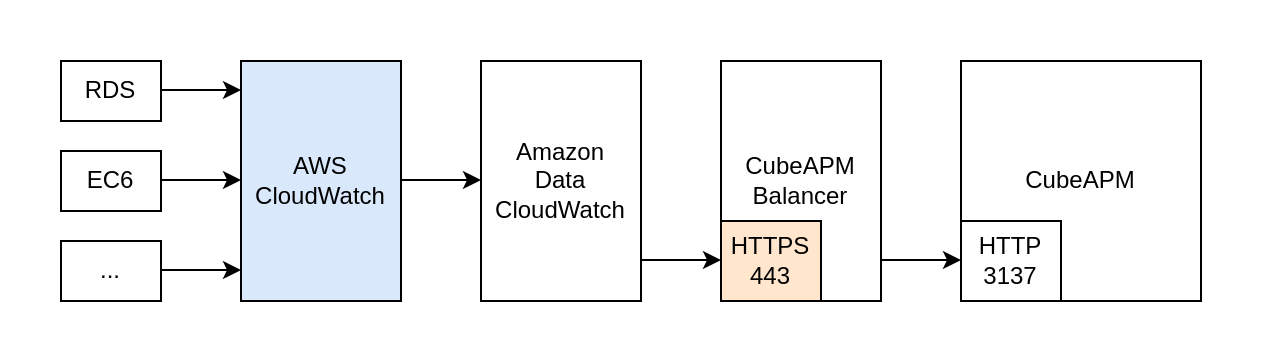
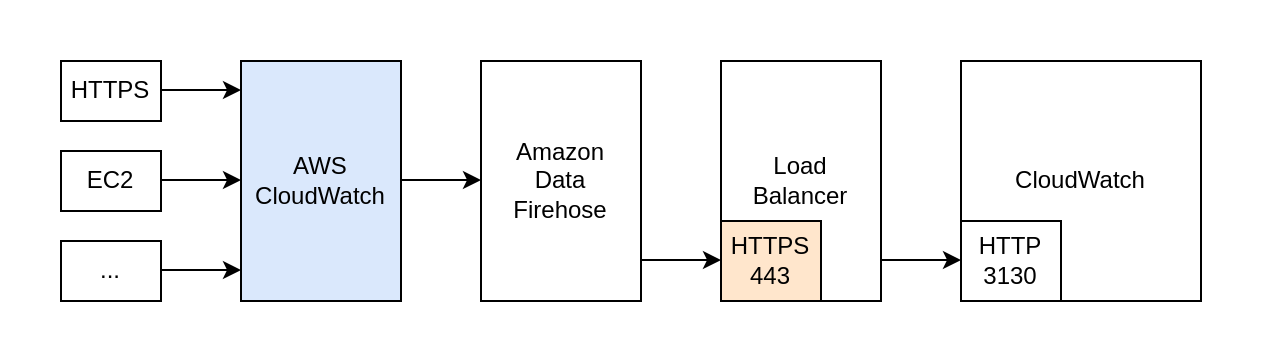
- <mxCell id="8" value="RDS" style="rounded=0;whiteSpace=wrap;html=1;" vertex="1" parent="1"><mxGeometry x="30" y="30" width="50" height="30" as="geometry" /></mxCell>
+ <mxCell id="8" value="HTTPS" style="rounded=0;whiteSpace=wrap;html=1;" vertex="1" parent="1"><mxGeometry x="30" y="30" width="50" height="30" as="geometry" /></mxCell>
- <mxCell id="9" value="EC6" style="rounded=0;whiteSpace=wrap;html=1;" vertex="1" parent="1"><mxGeometry x="30" y="75" width="50" height="30" as="geometry" /></mxCell>
+ <mxCell id="9" value="EC2" style="rounded=0;whiteSpace=wrap;html=1;" vertex="1" parent="1"><mxGeometry x="30" y="75" width="50" height="30" as="geometry" /></mxCell>
- <mxCell id="13" value="Amazon&lt;div&gt;Data&lt;/div&gt;&lt;div&gt;CloudWatch&lt;/div&gt;" style="rounded=0;whiteSpace=wrap;html=1;" vertex="1" parent="1"><mxGeometry x="240" y="30" width="80" height="120" as="geometry" /></mxCell>
+ <mxCell id="13" value="Amazon&lt;div&gt;Data&lt;/div&gt;&lt;div&gt;Firehose&lt;/div&gt;" style="rounded=0;whiteSpace=wrap;html=1;" vertex="1" parent="1"><mxGeometry x="240" y="30" width="80" height="120" as="geometry" /></mxCell>
- <mxCell id="3" value="CubeAPM&lt;br&gt;Balancer" style="rounded=0;whiteSpace=wrap;html=1;" parent="1" vertex="1"><mxGeometry x="360" y="30" width="80" height="120" as="geometry" /></mxCell>
+ <mxCell id="3" value="Load&lt;br&gt;Balancer" style="rounded=0;whiteSpace=wrap;html=1;" parent="1" vertex="1"><mxGeometry x="360" y="30" width="80" height="120" as="geometry" /></mxCell>
- <mxCell id="4" value="CubeAPM" style="whiteSpace=wrap;html=1;aspect=fixed;" parent="1" vertex="1"><mxGeometry x="480" y="30" width="120" height="120" as="geometry" /></mxCell>
+ <mxCell id="4" value="CloudWatch" style="whiteSpace=wrap;html=1;aspect=fixed;" parent="1" vertex="1"><mxGeometry x="480" y="30" width="120" height="120" as="geometry" /></mxCell>
- <mxCell id="6" value="HTTP&lt;br&gt;3137" style="rounded=0;whiteSpace=wrap;html=1;" parent="1" vertex="1"><mxGeometry x="480" y="110" width="50" height="40" as="geometry" /></mxCell>
+ <mxCell id="6" value="HTTP&lt;br&gt;3130" style="rounded=0;whiteSpace=wrap;html=1;" parent="1" vertex="1"><mxGeometry x="480" y="110" width="50" height="40" as="geometry" /></mxCell>
